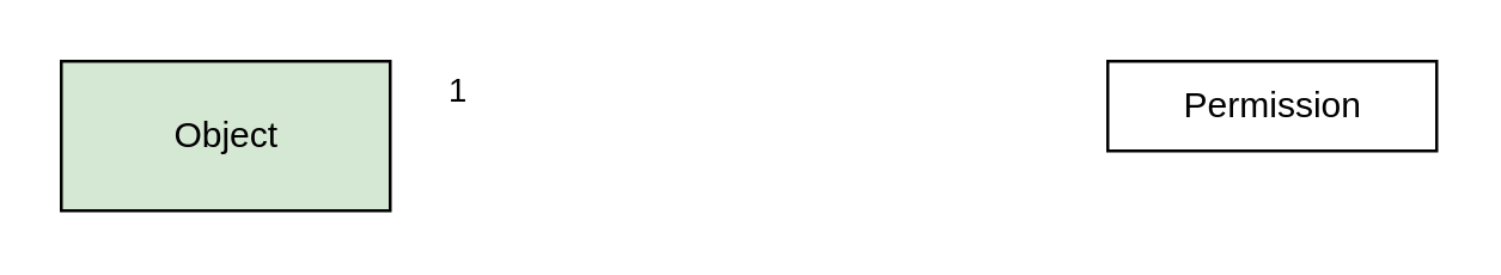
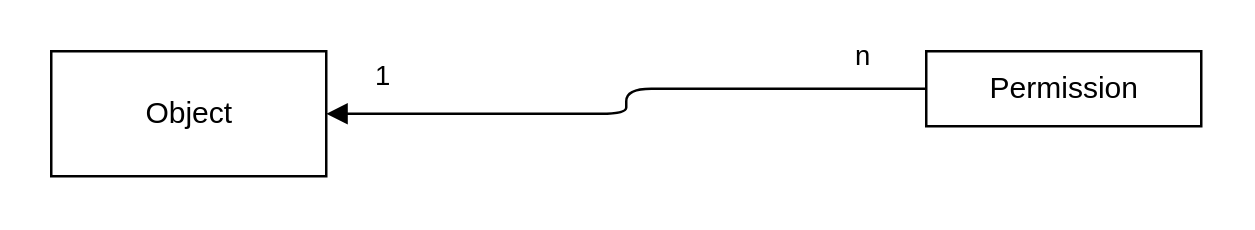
+ <mxCell id="4" value="" style="endArrow=block;endFill=1;html=1;edgeStyle=orthogonalEdgeStyle;align=left;verticalAlign=top;entryX=1;entryY=0.5;entryDx=0;entryDy=0;entryPerimeter=0;exitX=0;exitY=0.5;exitDx=0;exitDy=0;" edge="1" parent="1" source="3" target="2"><mxGeometry x="0.083" y="5" relative="1" as="geometry"><mxPoint x="330" y="30" as="sourcePoint" /><mxPoint x="140" y="45" as="targetPoint" /><Array as="points" /><mxPoint as="offset" /></mxGeometry></mxCell>
+ <mxCell id="5" value="n" style="edgeLabel;resizable=0;html=1;align=left;verticalAlign=bottom;" connectable="0" vertex="1" parent="4"><mxGeometry x="-1" relative="1" as="geometry"><mxPoint x="-30" y="-5" as="offset" /></mxGeometry></mxCell>
- <mxCell id="2" value="Object" style="html=1;fillColor=#d5e8d4;" vertex="1" parent="1"><mxGeometry x="20" y="20" width="110" height="50" as="geometry" /></mxCell>
+ <mxCell id="2" value="Object" style="html=1;" vertex="1" parent="1"><mxGeometry x="20" y="20" width="110" height="50" as="geometry" /></mxCell>
